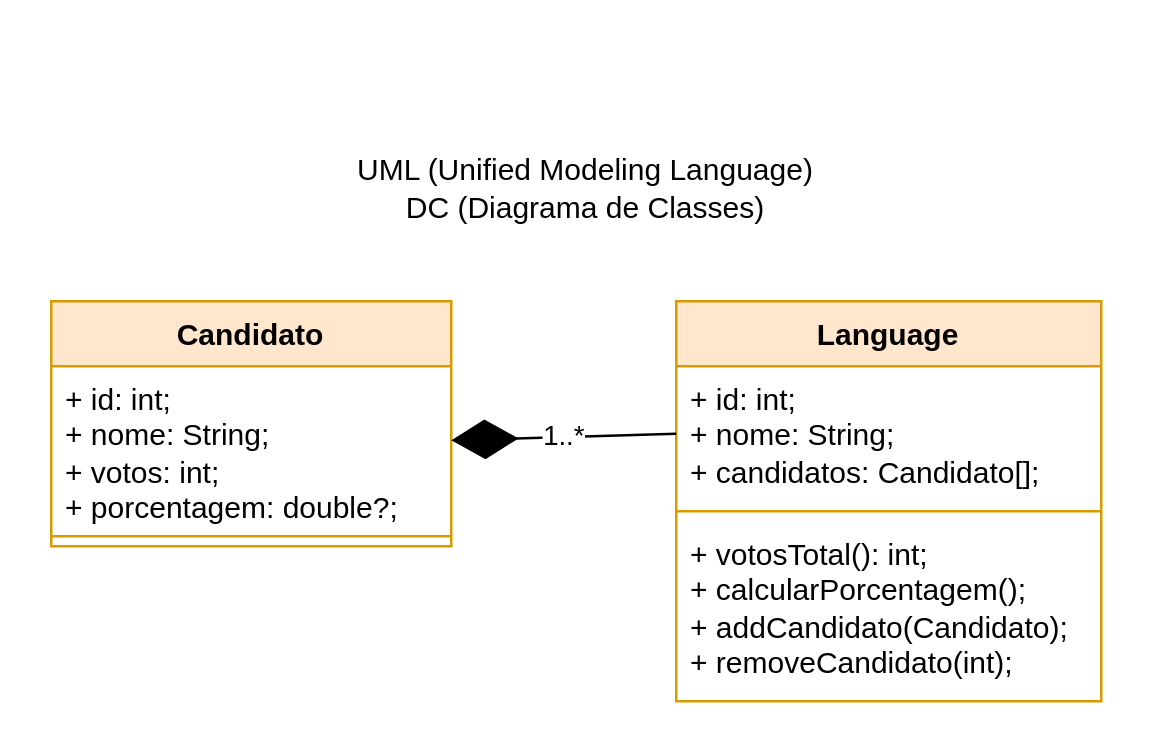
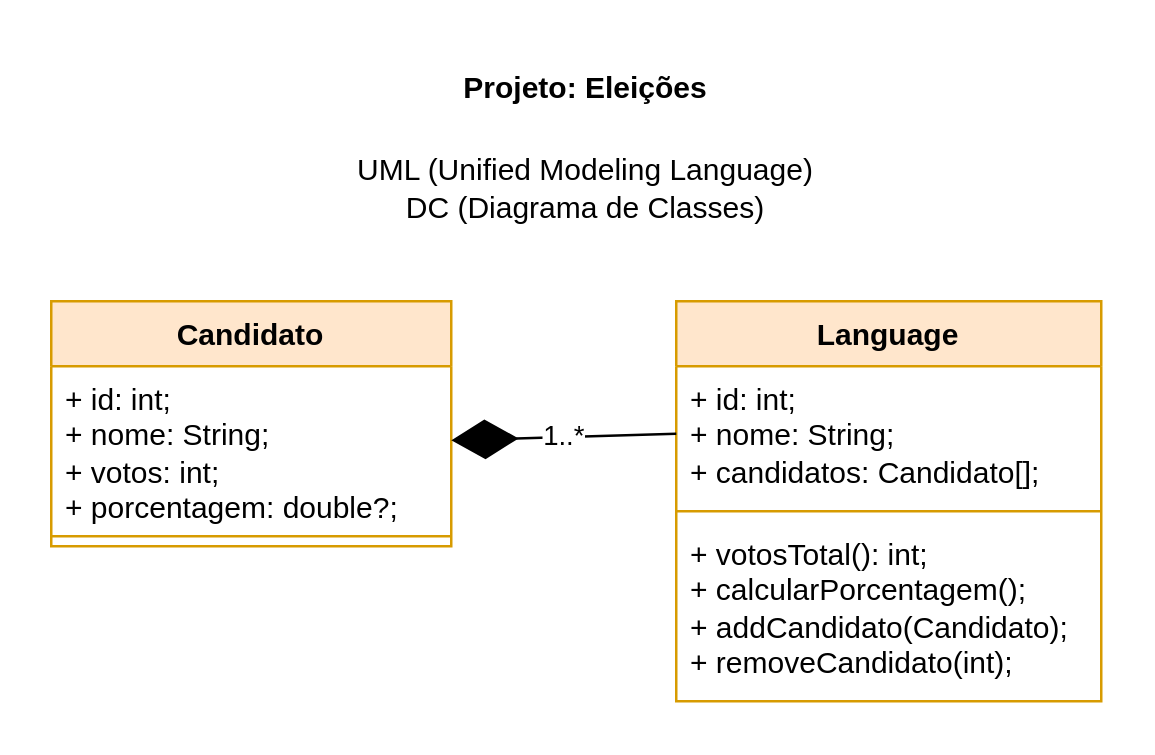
+ <mxCell id="3" value="Projeto: Eleições" style="text;html=1;align=center;verticalAlign=middle;whiteSpace=wrap;rounded=0;fontStyle=1" vertex="1" parent="1"><mxGeometry x="134" y="20" width="200" height="30" as="geometry" /></mxCell>
